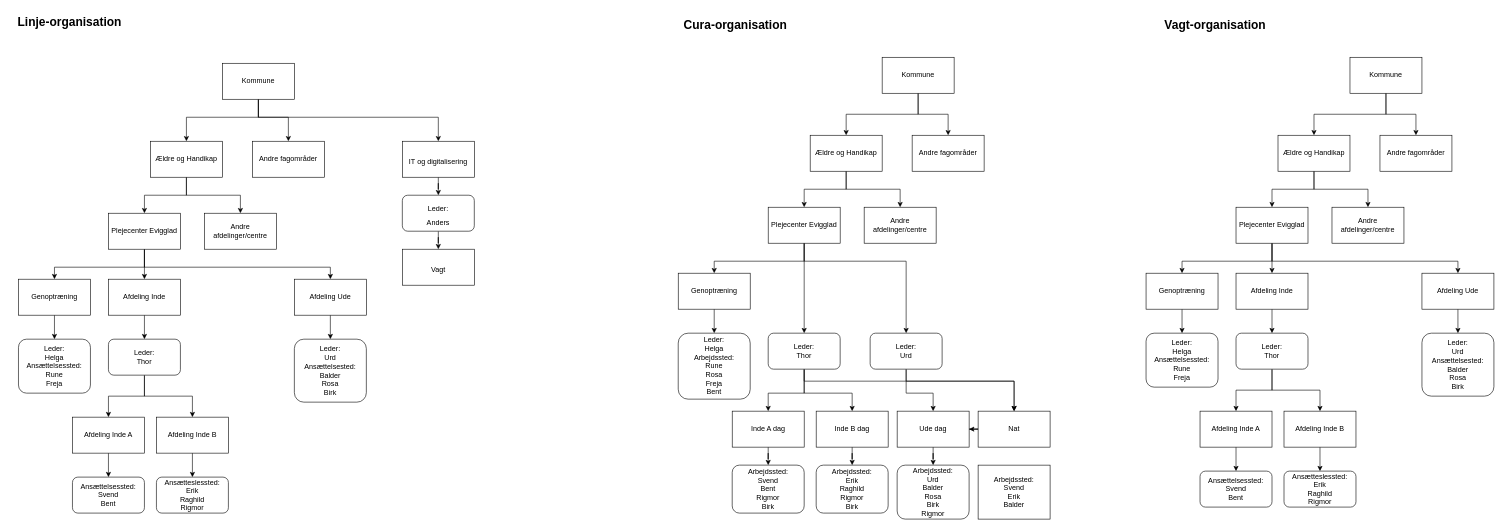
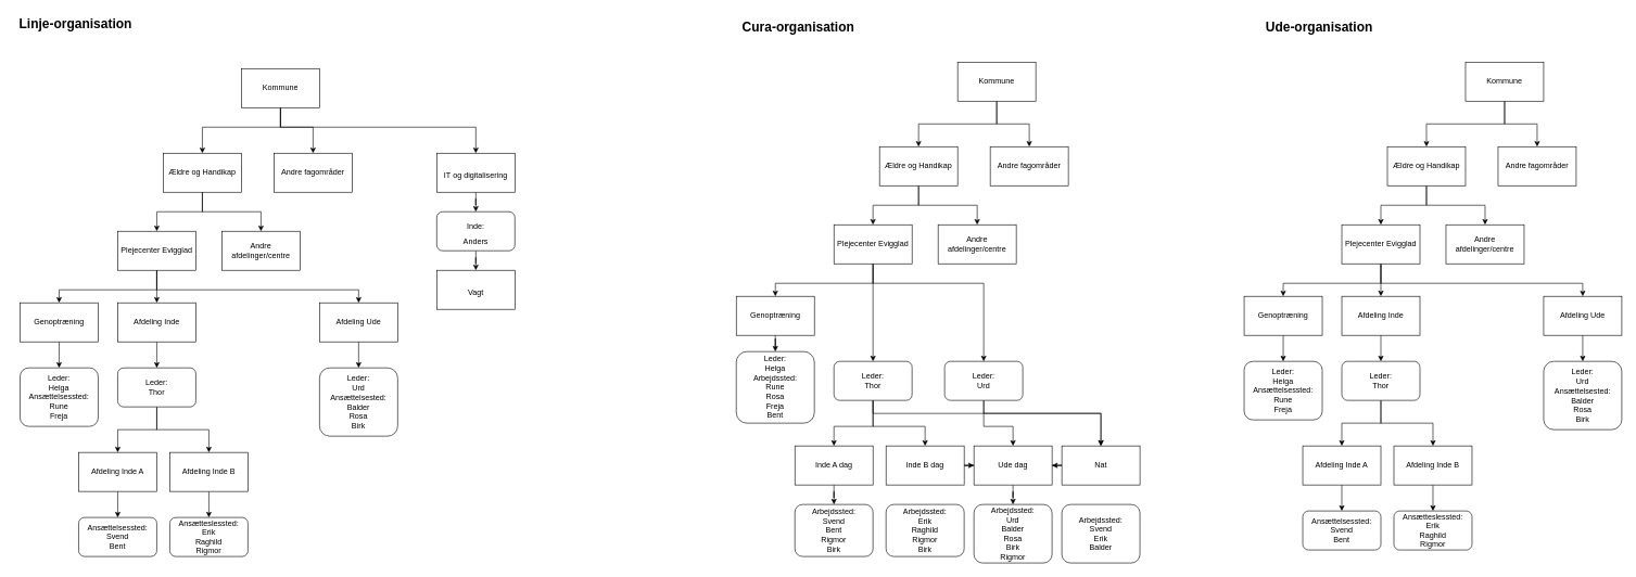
- <mxCell id="97" value="Vagt-organisation" style="text;html=1;align=center;verticalAlign=middle;resizable=0;points=[];;autosize=1;fontSize=20;fontStyle=1" vertex="1" parent="1"><mxGeometry x="1935" y="25" width="180" height="30" as="geometry" /></mxCell>
+ <mxCell id="97" value="Ude-organisation" style="text;html=1;align=center;verticalAlign=middle;resizable=0;points=[];;autosize=1;fontSize=20;fontStyle=1" vertex="1" parent="1"><mxGeometry x="1935" y="25" width="180" height="30" as="geometry" /></mxCell>
- <mxCell id="101" value="&lt;div&gt;&lt;font style=&quot;font-size: 12px&quot;&gt;Leder:&lt;/font&gt;&lt;/div&gt;&lt;div&gt;&lt;font style=&quot;font-size: 12px&quot;&gt;Anders&lt;br&gt;&lt;/font&gt;&lt;/div&gt;" style="rounded=1;whiteSpace=wrap;html=1;fontSize=20;" vertex="1" parent="1"><mxGeometry x="670" y="325" width="120" height="60" as="geometry" /></mxCell>
+ <mxCell id="101" value="&lt;div&gt;&lt;font style=&quot;font-size: 12px&quot;&gt;Inde:&lt;/font&gt;&lt;/div&gt;&lt;div&gt;&lt;font style=&quot;font-size: 12px&quot;&gt;Anders&lt;br&gt;&lt;/font&gt;&lt;/div&gt;" style="rounded=1;whiteSpace=wrap;html=1;fontSize=20;" vertex="1" parent="1"><mxGeometry x="670" y="325" width="120" height="60" as="geometry" /></mxCell>
- <mxCell id="47" value="&lt;div&gt;Leder:&lt;/div&gt;&lt;div&gt;Helga&lt;/div&gt;&lt;div&gt;Arbejdssted:&lt;/div&gt;&lt;div&gt;Rune&lt;/div&gt;&lt;div&gt;Rosa&lt;br&gt;&lt;/div&gt;&lt;div&gt;Freja&lt;/div&gt;&lt;div&gt;Bent&lt;br&gt;&lt;/div&gt;" style="rounded=1;whiteSpace=wrap;html=1;" parent="1" vertex="1"><mxGeometry x="1130" y="555" width="120" height="110" as="geometry" /></mxCell>
+ <mxCell id="47" value="&lt;div&gt;Leder:&lt;/div&gt;&lt;div&gt;Helga&lt;/div&gt;&lt;div&gt;Arbejdssted:&lt;/div&gt;&lt;div&gt;Rune&lt;/div&gt;&lt;div&gt;Rosa&lt;br&gt;&lt;/div&gt;&lt;div&gt;Freja&lt;/div&gt;&lt;div&gt;Bent&lt;br&gt;&lt;/div&gt;" style="rounded=1;whiteSpace=wrap;html=1;" parent="1" vertex="1"><mxGeometry x="1130" y="540" width="120" height="110" as="geometry" /></mxCell>
- <mxCell id="48" style="edgeStyle=orthogonalEdgeStyle;rounded=0;orthogonalLoop=1;jettySize=auto;html=1;" edge="1" parent="1" source="49" target="63"><mxGeometry relative="1" as="geometry" /></mxCell>
+ <mxCell id="48" style="edgeStyle=orthogonalEdgeStyle;rounded=0;orthogonalLoop=1;jettySize=auto;html=1;" edge="1" parent="1" source="49" target="58"><mxGeometry relative="1" as="geometry" /></mxCell>
- <mxCell id="65" value="&lt;div&gt;Arbejdssted:&lt;/div&gt;&lt;div&gt;Svend&lt;/div&gt;&lt;div&gt;Erik&lt;/div&gt;&lt;div&gt;Balder&lt;br&gt;&lt;/div&gt;" style="whiteSpace=wrap;html=1;rounded=0;" vertex="1" parent="1"><mxGeometry x="1630" y="775" width="120" height="90" as="geometry" /></mxCell>
+ <mxCell id="65" value="&lt;div&gt;Arbejdssted:&lt;/div&gt;&lt;div&gt;Svend&lt;/div&gt;&lt;div&gt;Erik&lt;/div&gt;&lt;div&gt;Balder&lt;br&gt;&lt;/div&gt;" style="rounded=1;whiteSpace=wrap;html=1;" vertex="1" parent="1"><mxGeometry x="1630" y="775" width="120" height="90" as="geometry" /></mxCell>
